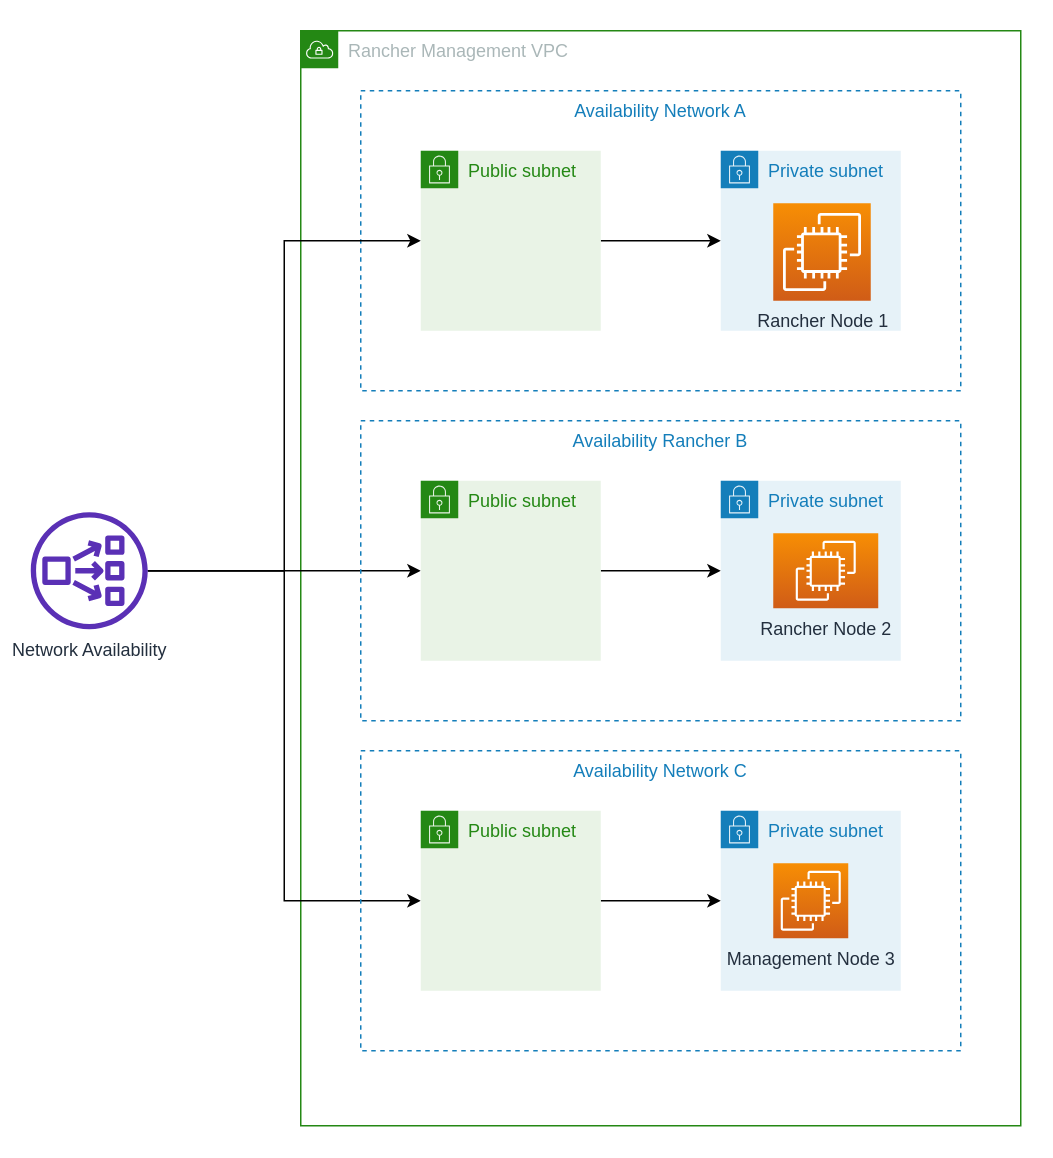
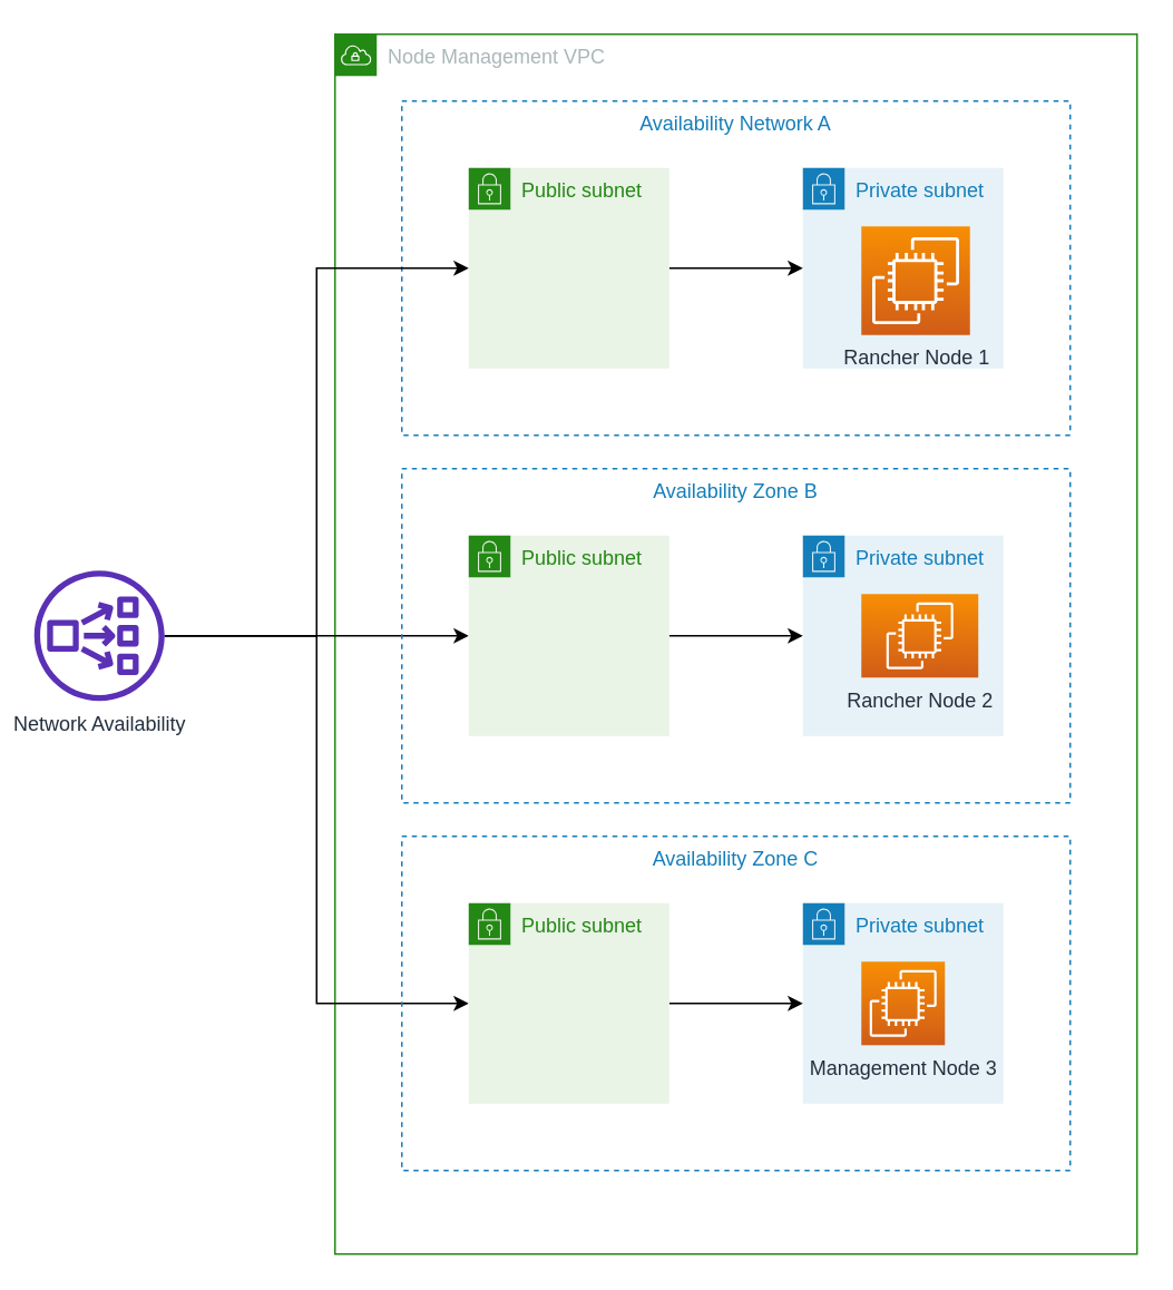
- <mxCell id="2" value="Rancher Management VPC" style="points=[[0,0],[0.25,0],[0.5,0],[0.75,0],[1,0],[1,0.25],[1,0.5],[1,0.75],[1,1],[0.75,1],[0.5,1],[0.25,1],[0,1],[0,0.75],[0,0.5],[0,0.25]];outlineConnect=0;gradientColor=none;html=1;whiteSpace=wrap;fontSize=12;fontStyle=0;shape=mxgraph.aws4.group;grIcon=mxgraph.aws4.group_vpc;strokeColor=#248814;fillColor=none;verticalAlign=top;align=left;spacingLeft=30;fontColor=#AAB7B8;dashed=0;" vertex="1" parent="1"><mxGeometry x="200" y="20" width="480" height="730" as="geometry" /></mxCell>
+ <mxCell id="2" value="Node Management VPC" style="points=[[0,0],[0.25,0],[0.5,0],[0.75,0],[1,0],[1,0.25],[1,0.5],[1,0.75],[1,1],[0.75,1],[0.5,1],[0.25,1],[0,1],[0,0.75],[0,0.5],[0,0.25]];outlineConnect=0;gradientColor=none;html=1;whiteSpace=wrap;fontSize=12;fontStyle=0;shape=mxgraph.aws4.group;grIcon=mxgraph.aws4.group_vpc;strokeColor=#248814;fillColor=none;verticalAlign=top;align=left;spacingLeft=30;fontColor=#AAB7B8;dashed=0;" vertex="1" parent="1"><mxGeometry x="200" y="20" width="480" height="730" as="geometry" /></mxCell>
- <mxCell id="12" value="Availability Rancher B" style="fillColor=none;strokeColor=#147EBA;dashed=1;verticalAlign=top;fontStyle=0;fontColor=#147EBA;" vertex="1" parent="1"><mxGeometry x="240" y="280" width="400" height="200" as="geometry" /></mxCell>
+ <mxCell id="12" value="Availability Zone B" style="fillColor=none;strokeColor=#147EBA;dashed=1;verticalAlign=top;fontStyle=0;fontColor=#147EBA;" vertex="1" parent="1"><mxGeometry x="240" y="280" width="400" height="200" as="geometry" /></mxCell>
- <mxCell id="17" value="Availability Network C" style="fillColor=none;strokeColor=#147EBA;dashed=1;verticalAlign=top;fontStyle=0;fontColor=#147EBA;" vertex="1" parent="1"><mxGeometry x="240" y="500" width="400" height="200" as="geometry" /></mxCell>
+ <mxCell id="17" value="Availability Zone C" style="fillColor=none;strokeColor=#147EBA;dashed=1;verticalAlign=top;fontStyle=0;fontColor=#147EBA;" vertex="1" parent="1"><mxGeometry x="240" y="500" width="400" height="200" as="geometry" /></mxCell>
